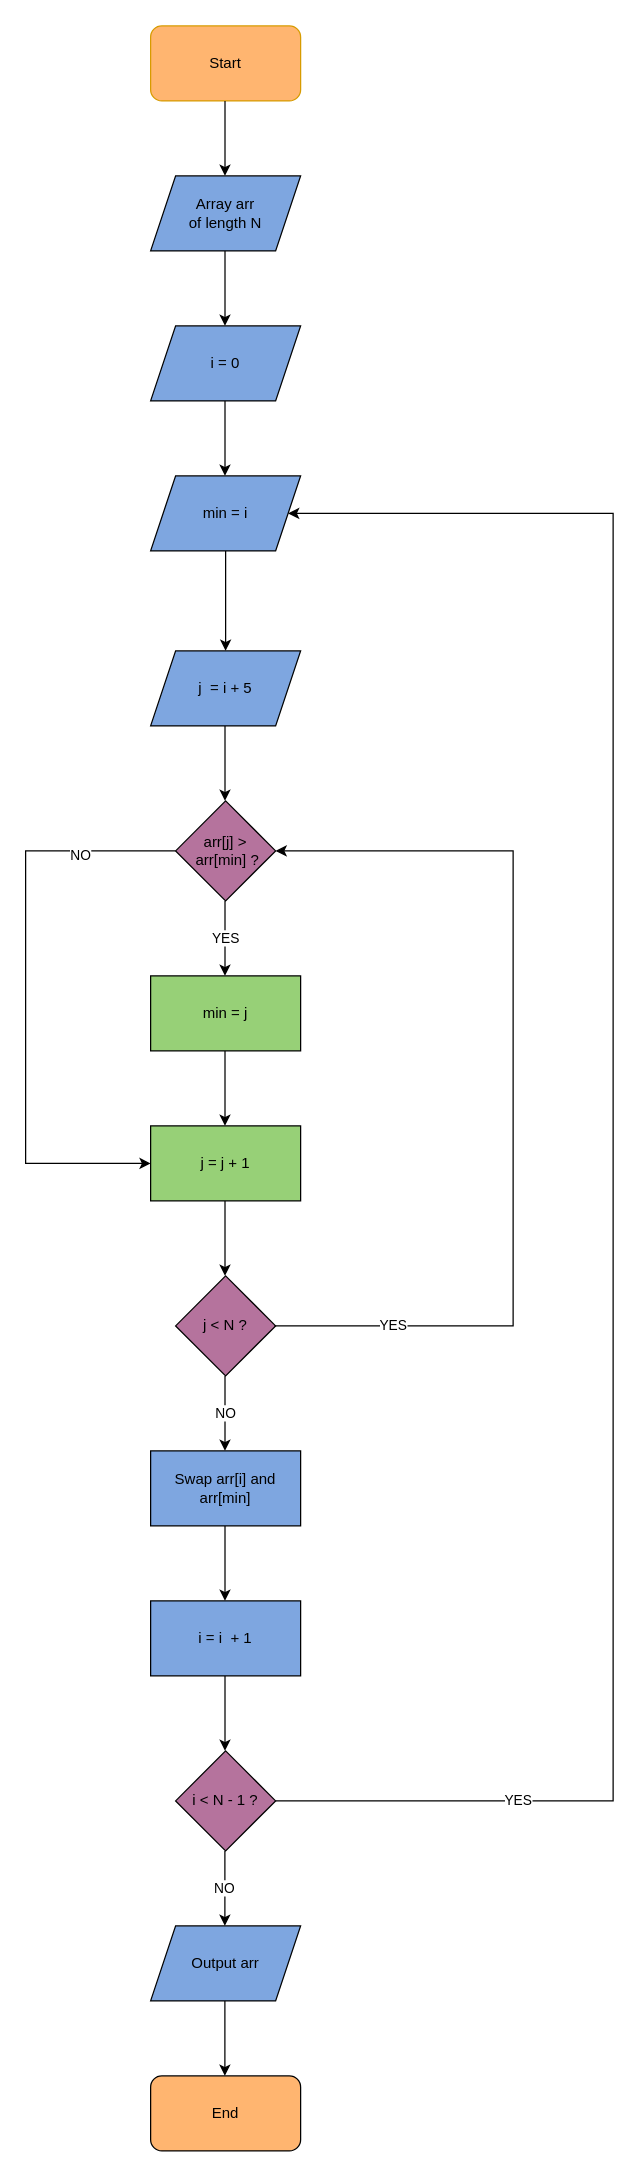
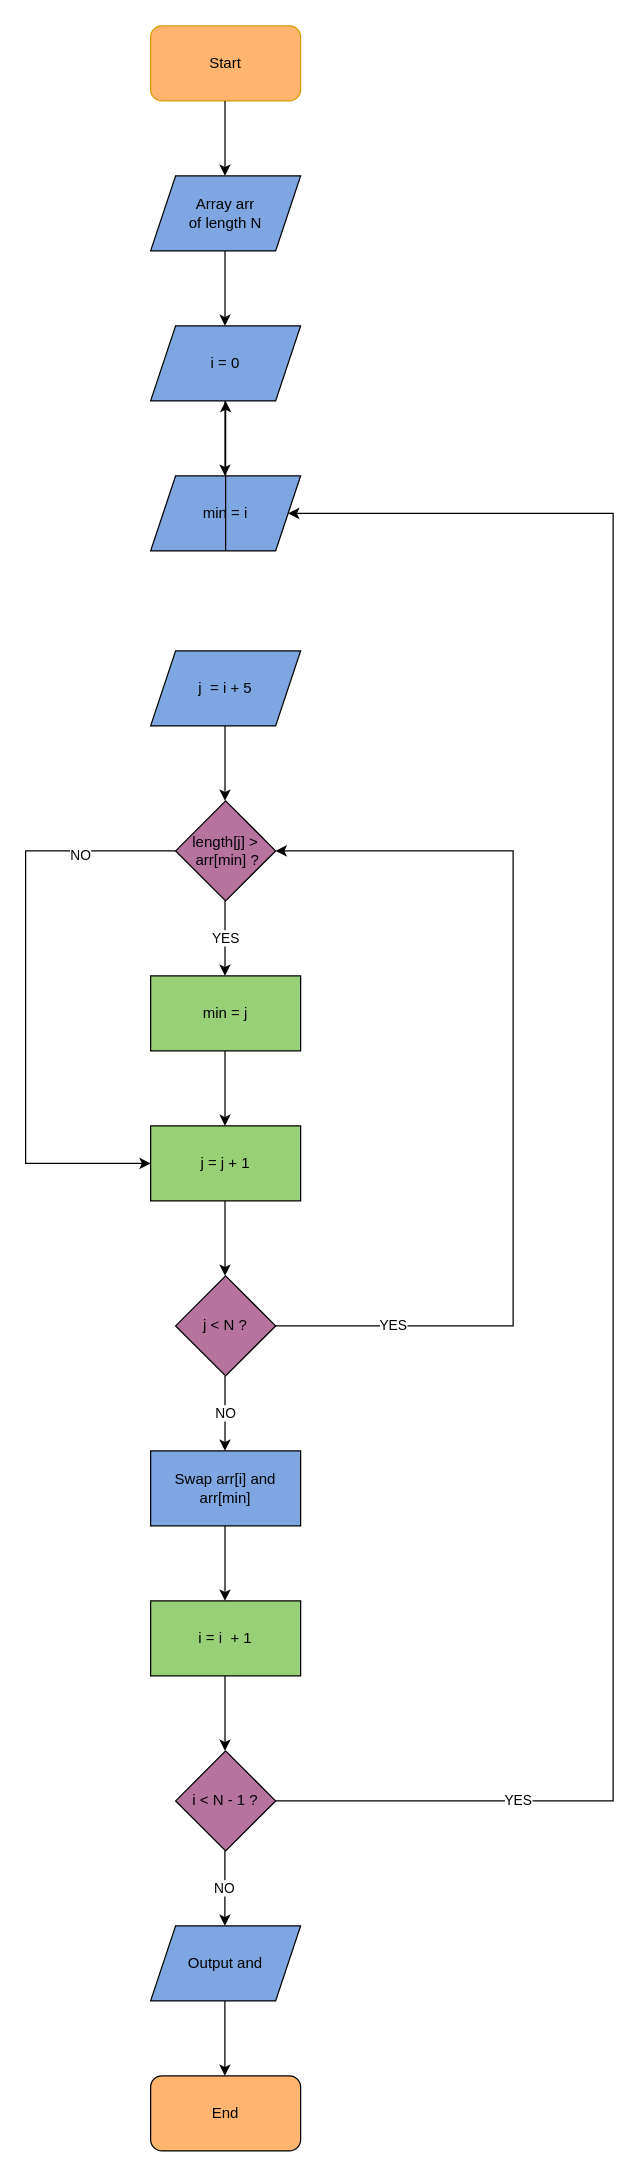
- <mxCell id="34" value="" style="endArrow=classic;html=1;rounded=0;entryX=0.5;entryY=0;entryDx=0;entryDy=0;exitX=0.5;exitY=1;exitDx=0;exitDy=0;" edge="1" parent="1" source="30" target="33"><mxGeometry width="50" height="50" relative="1" as="geometry"><mxPoint x="179.5" y="450" as="sourcePoint" /><mxPoint x="179.5" y="510" as="targetPoint" /></mxGeometry></mxCell>
+ <mxCell id="34" value="" style="endArrow=classic;html=1;rounded=0;exitX=0.5;exitY=1;exitDx=0;exitDy=0;" edge="1" parent="1" source="30" target="5"><mxGeometry width="50" height="50" relative="1" as="geometry"><mxPoint x="179.5" y="450" as="sourcePoint" /><mxPoint x="179.5" y="510" as="targetPoint" /></mxGeometry></mxCell>
- <mxCell id="7" value="arr[j] &amp;gt; &amp;nbsp;arr[min] ?" style="rhombus;whiteSpace=wrap;html=1;fillColor=#B5739D;" vertex="1" parent="1"><mxGeometry x="140" y="640" width="80" height="80" as="geometry" /></mxCell>
+ <mxCell id="7" value="length[j] &amp;gt; &amp;nbsp;arr[min] ?" style="rhombus;whiteSpace=wrap;html=1;fillColor=#B5739D;" vertex="1" parent="1"><mxGeometry x="140" y="640" width="80" height="80" as="geometry" /></mxCell>
- <mxCell id="23" value="i = i &amp;nbsp;+ 1" style="rounded=0;whiteSpace=wrap;html=1;fillColor=#7ea6e0;" vertex="1" parent="1"><mxGeometry x="120" y="1280" width="120" height="60" as="geometry" /></mxCell>
+ <mxCell id="23" value="i = i &amp;nbsp;+ 1" style="rounded=0;whiteSpace=wrap;html=1;fillColor=#97D077;" vertex="1" parent="1"><mxGeometry x="120" y="1280" width="120" height="60" as="geometry" /></mxCell>
- <mxCell id="17" value="Output arr" style="shape=parallelogram;perimeter=parallelogramPerimeter;whiteSpace=wrap;html=1;fixedSize=1;fillColor=#7EA6E0;" vertex="1" parent="1"><mxGeometry x="120" y="1540" width="120" height="60" as="geometry" /></mxCell>
+ <mxCell id="17" value="Output and" style="shape=parallelogram;perimeter=parallelogramPerimeter;whiteSpace=wrap;html=1;fixedSize=1;fillColor=#7EA6E0;" vertex="1" parent="1"><mxGeometry x="120" y="1540" width="120" height="60" as="geometry" /></mxCell>
